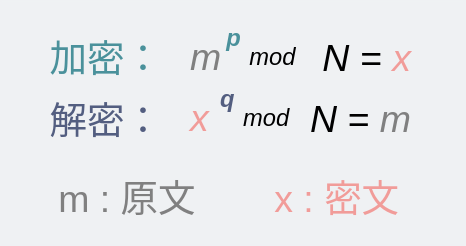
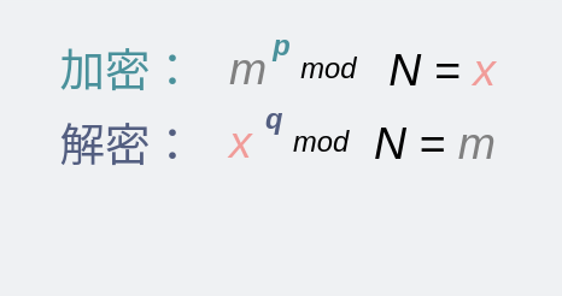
- <mxCell id="12" value="&lt;font color=&quot;#808080&quot; style=&quot;font-size: 30px;&quot;&gt;m : 原文&lt;/font&gt;" style="text;html=1;strokeColor=none;fillColor=none;align=center;verticalAlign=middle;whiteSpace=wrap;rounded=0;fontStyle=0" vertex="1" parent="1"><mxGeometry x="20" y="142" width="163" height="33" as="geometry" /></mxCell>
- <mxCell id="13" value="&lt;font color=&quot;#f19c99&quot; style=&quot;font-size: 30px;&quot;&gt;x : 密文&lt;/font&gt;" style="text;html=1;strokeColor=none;fillColor=none;align=center;verticalAlign=middle;whiteSpace=wrap;rounded=0;fontStyle=0" vertex="1" parent="1"><mxGeometry x="188" y="142" width="163" height="33" as="geometry" /></mxCell>
